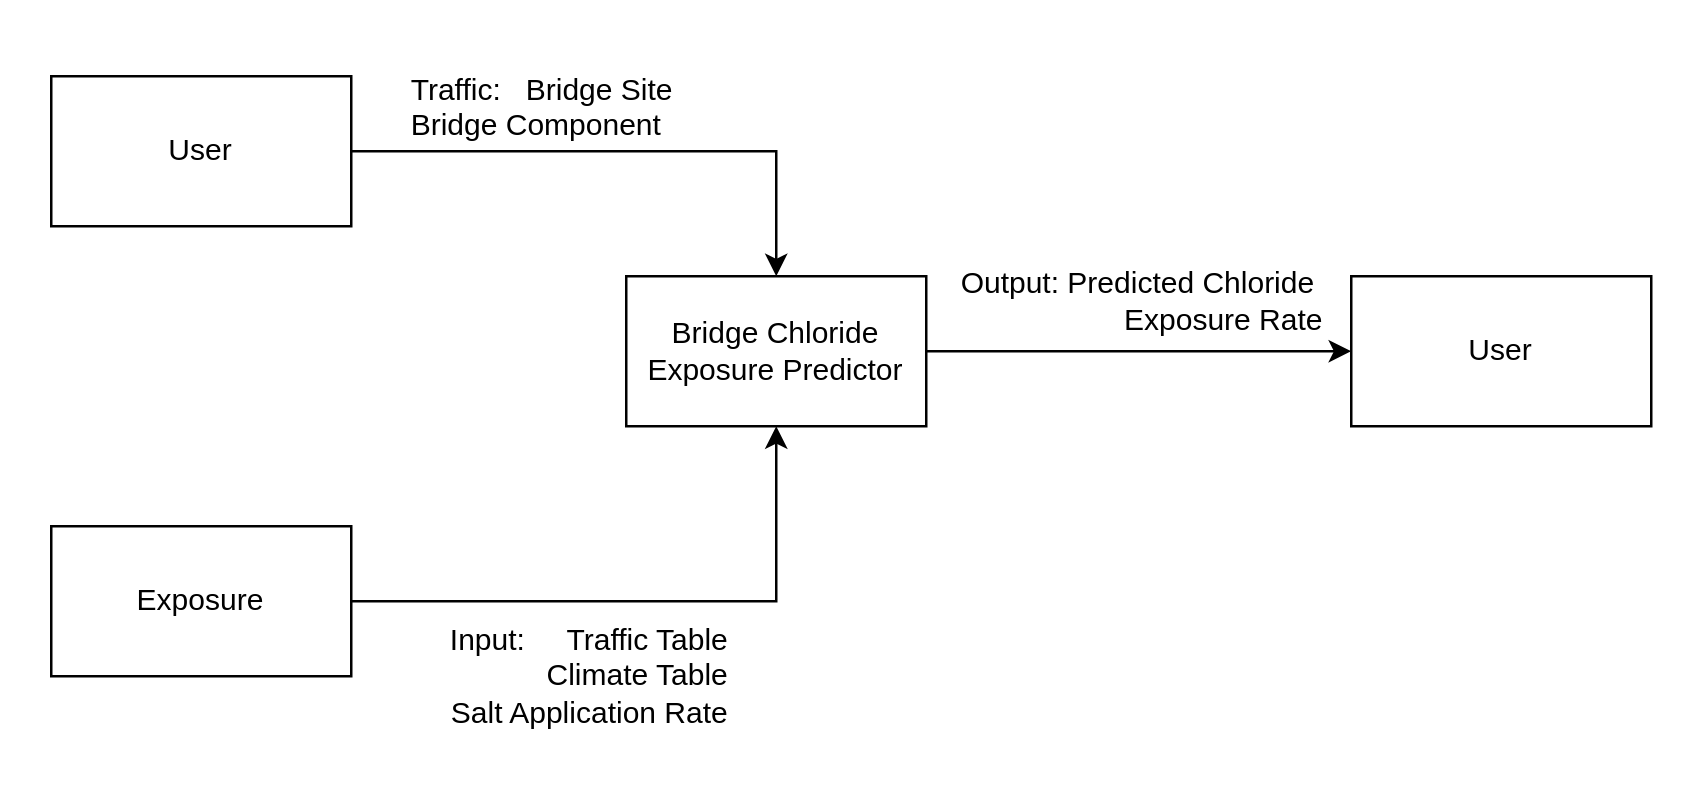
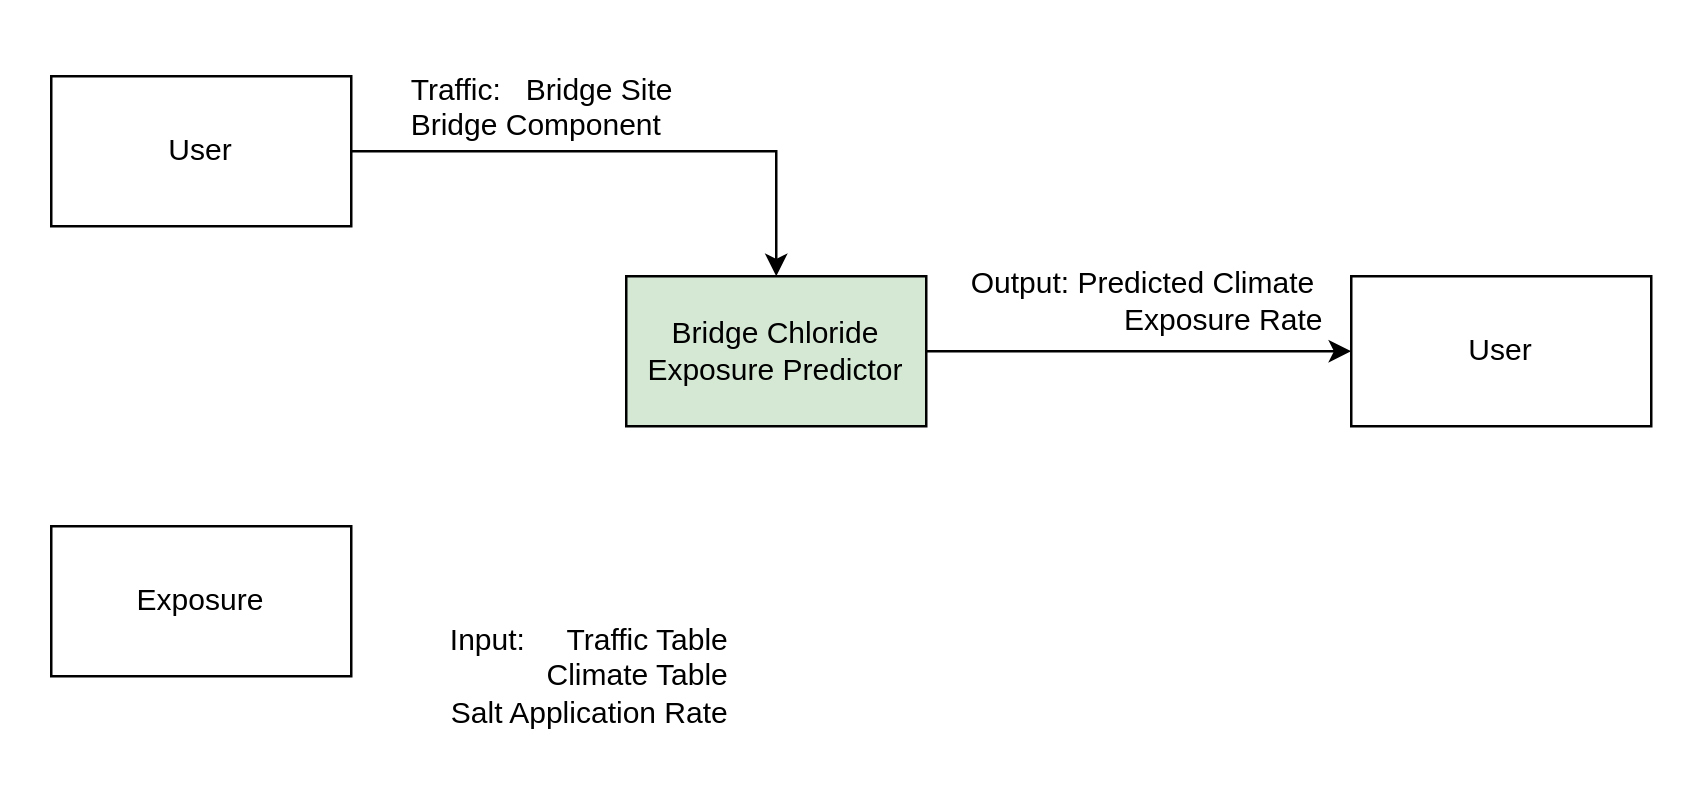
- <mxCell id="11" value="Output: Predicted Chloride&amp;nbsp;&lt;div&gt;Exposure Rate&lt;/div&gt;" style="text;html=1;align=right;verticalAlign=middle;resizable=0;points=[];autosize=1;strokeColor=none;fillColor=none;" vertex="1" parent="1"><mxGeometry x="360" y="100" width="170" height="40" as="geometry" /></mxCell>
+ <mxCell id="11" value="Output: Predicted Climate&amp;nbsp;&lt;div&gt;Exposure Rate&lt;/div&gt;" style="text;html=1;align=right;verticalAlign=middle;resizable=0;points=[];autosize=1;strokeColor=none;fillColor=none;" vertex="1" parent="1"><mxGeometry x="360" y="100" width="170" height="40" as="geometry" /></mxCell>
- <mxCell id="7" value="Bridge Chloride Exposure Predictor" style="rounded=0;whiteSpace=wrap;html=1;" vertex="1" parent="1"><mxGeometry x="250" y="110" width="120" height="60" as="geometry" /></mxCell>
+ <mxCell id="7" value="Bridge Chloride Exposure Predictor" style="rounded=0;whiteSpace=wrap;html=1;fillColor=#d5e8d4;" vertex="1" parent="1"><mxGeometry x="250" y="110" width="120" height="60" as="geometry" /></mxCell>
- <mxCell id="4" style="edgeStyle=orthogonalEdgeStyle;rounded=0;orthogonalLoop=1;jettySize=auto;html=1;entryX=0.5;entryY=1;entryDx=0;entryDy=0;" edge="1" parent="1" source="5" target="7"><mxGeometry relative="1" as="geometry" /></mxCell>
